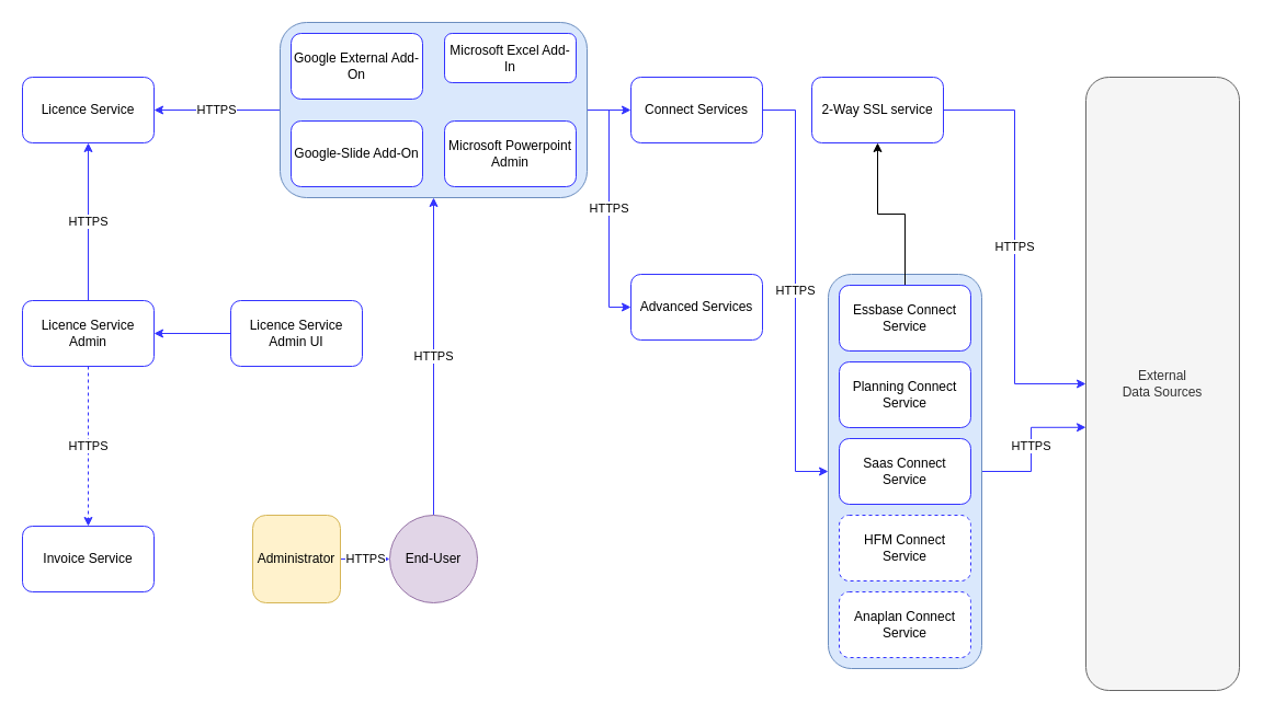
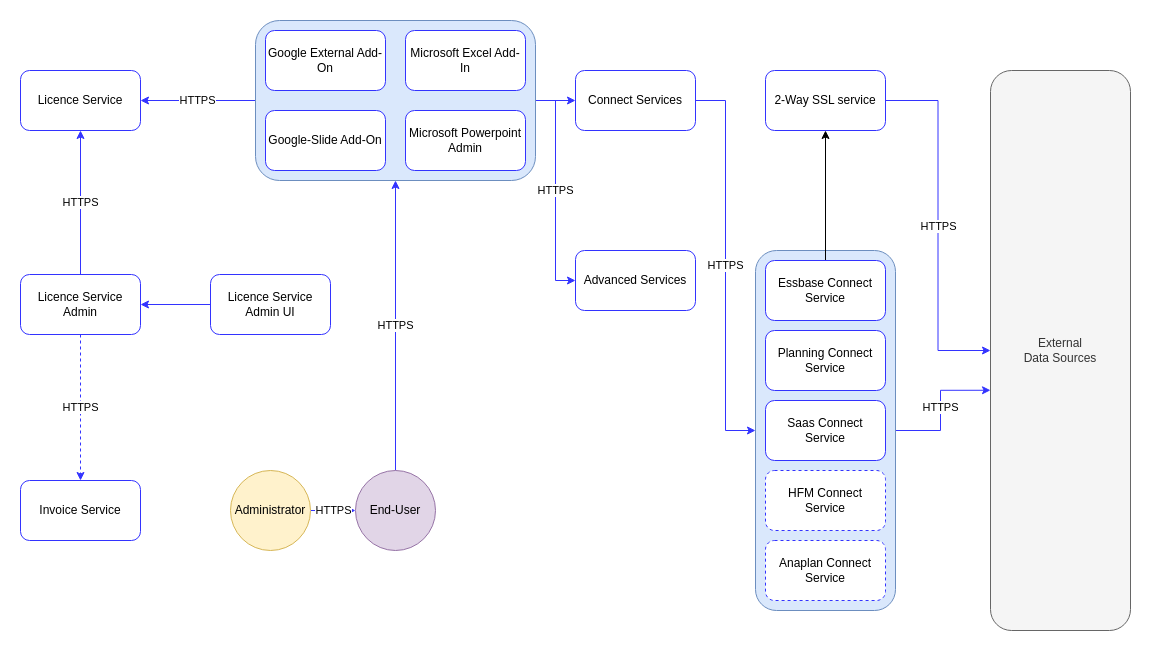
- <mxCell id="19" value="Microsoft Excel Add-In" style="rounded=1;whiteSpace=wrap;html=1;strokeColor=#3333FF;" parent="1" vertex="1"><mxGeometry x="405" y="30" width="120" height="45" as="geometry" /></mxCell>
+ <mxCell id="19" value="Microsoft Excel Add-In" style="rounded=1;whiteSpace=wrap;html=1;strokeColor=#3333FF;" parent="1" vertex="1"><mxGeometry x="405" y="30" width="120" height="60" as="geometry" /></mxCell>
- <mxCell id="27" value="2-Way SSL service" style="rounded=1;whiteSpace=wrap;html=1;strokeColor=#3333FF;" parent="1" vertex="1"><mxGeometry x="740" y="70" width="120" height="60" as="geometry" /></mxCell>
+ <mxCell id="27" value="2-Way SSL service" style="rounded=1;whiteSpace=wrap;html=1;strokeColor=#3333FF;" parent="1" vertex="1"><mxGeometry x="765" y="70" width="120" height="60" as="geometry" /></mxCell>
- <mxCell id="16" value="Administrator" style="whiteSpace=wrap;html=1;aspect=fixed;fillColor=#fff2cc;strokeColor=#d6b656;rounded=1;" parent="1" vertex="1"><mxGeometry x="230" y="470" width="80" height="80" as="geometry" /></mxCell>
+ <mxCell id="16" value="Administrator" style="ellipse;whiteSpace=wrap;html=1;aspect=fixed;fillColor=#fff2cc;strokeColor=#d6b656;" parent="1" vertex="1"><mxGeometry x="230" y="470" width="80" height="80" as="geometry" /></mxCell>
